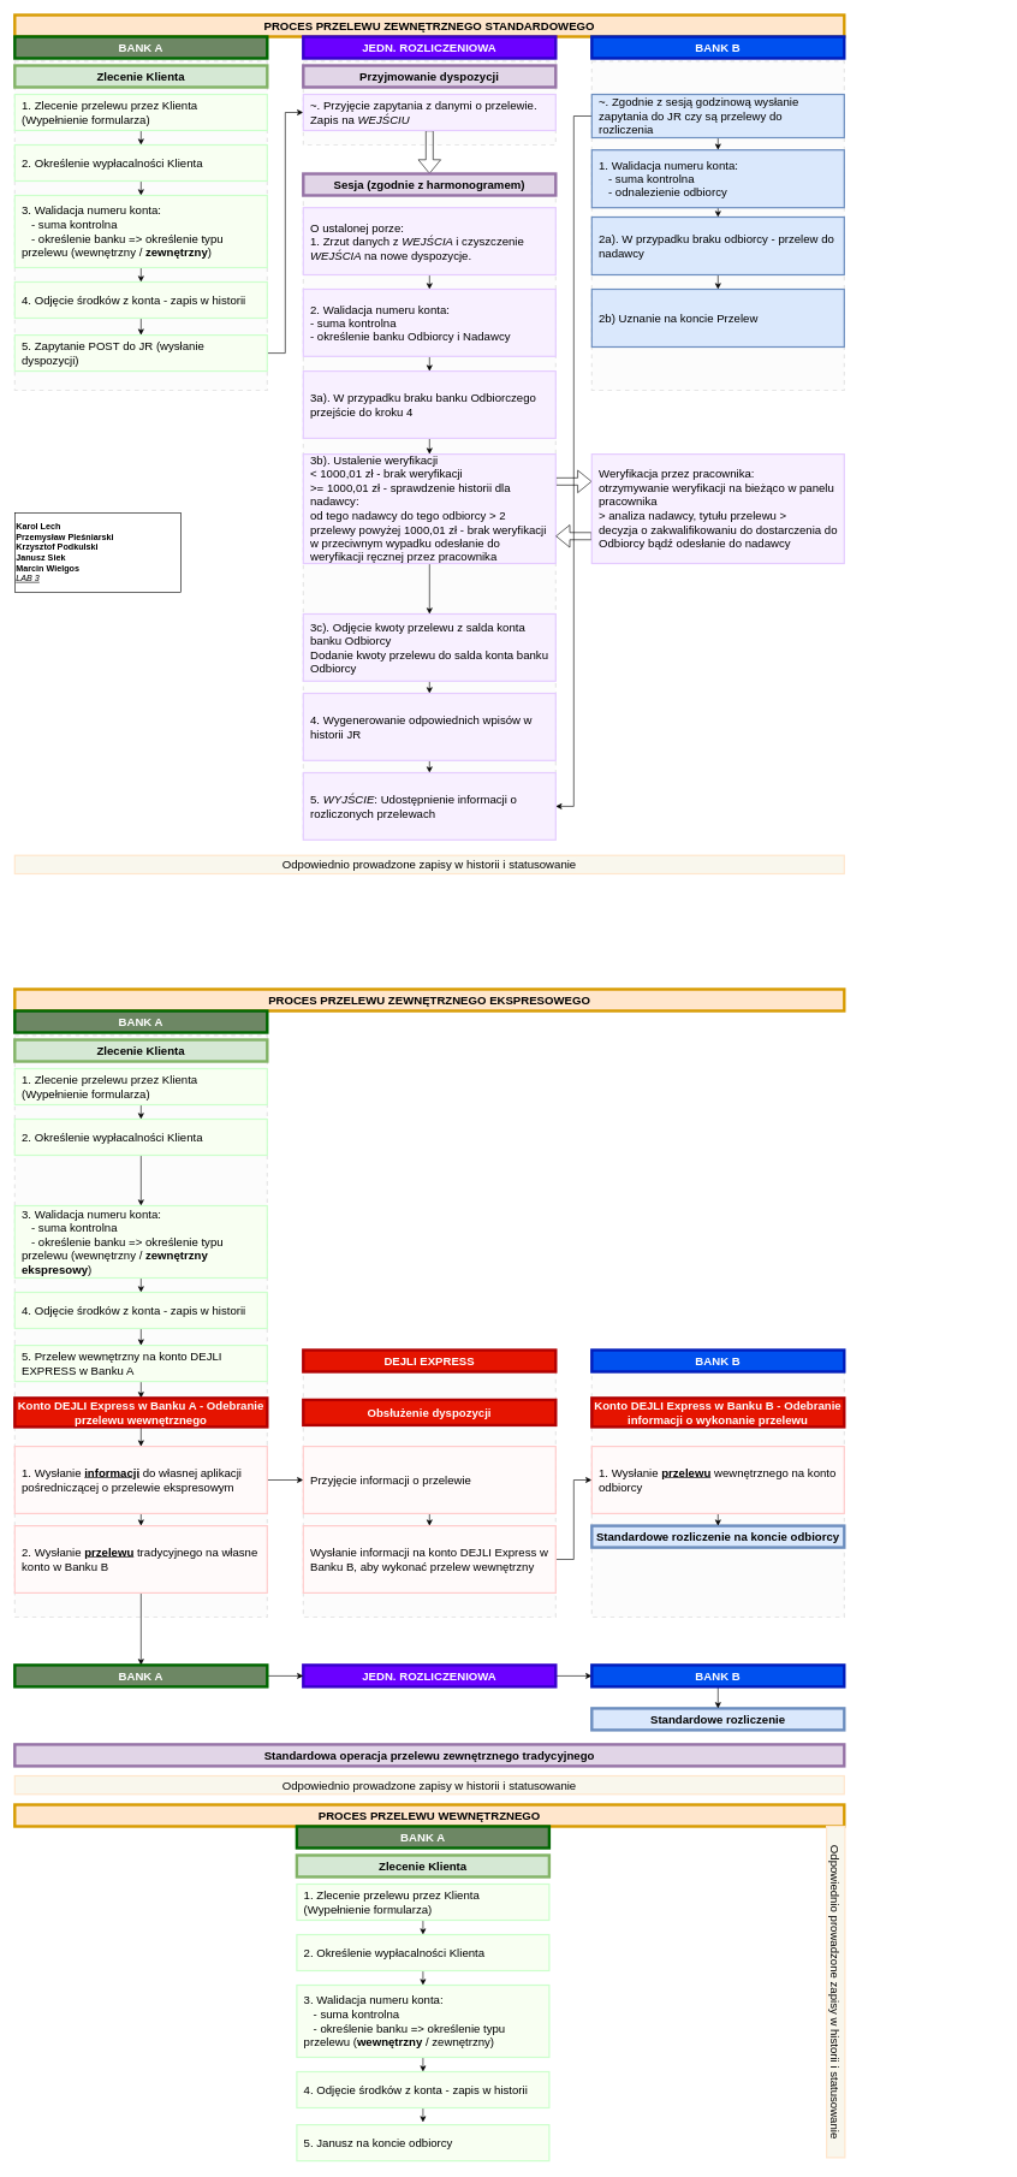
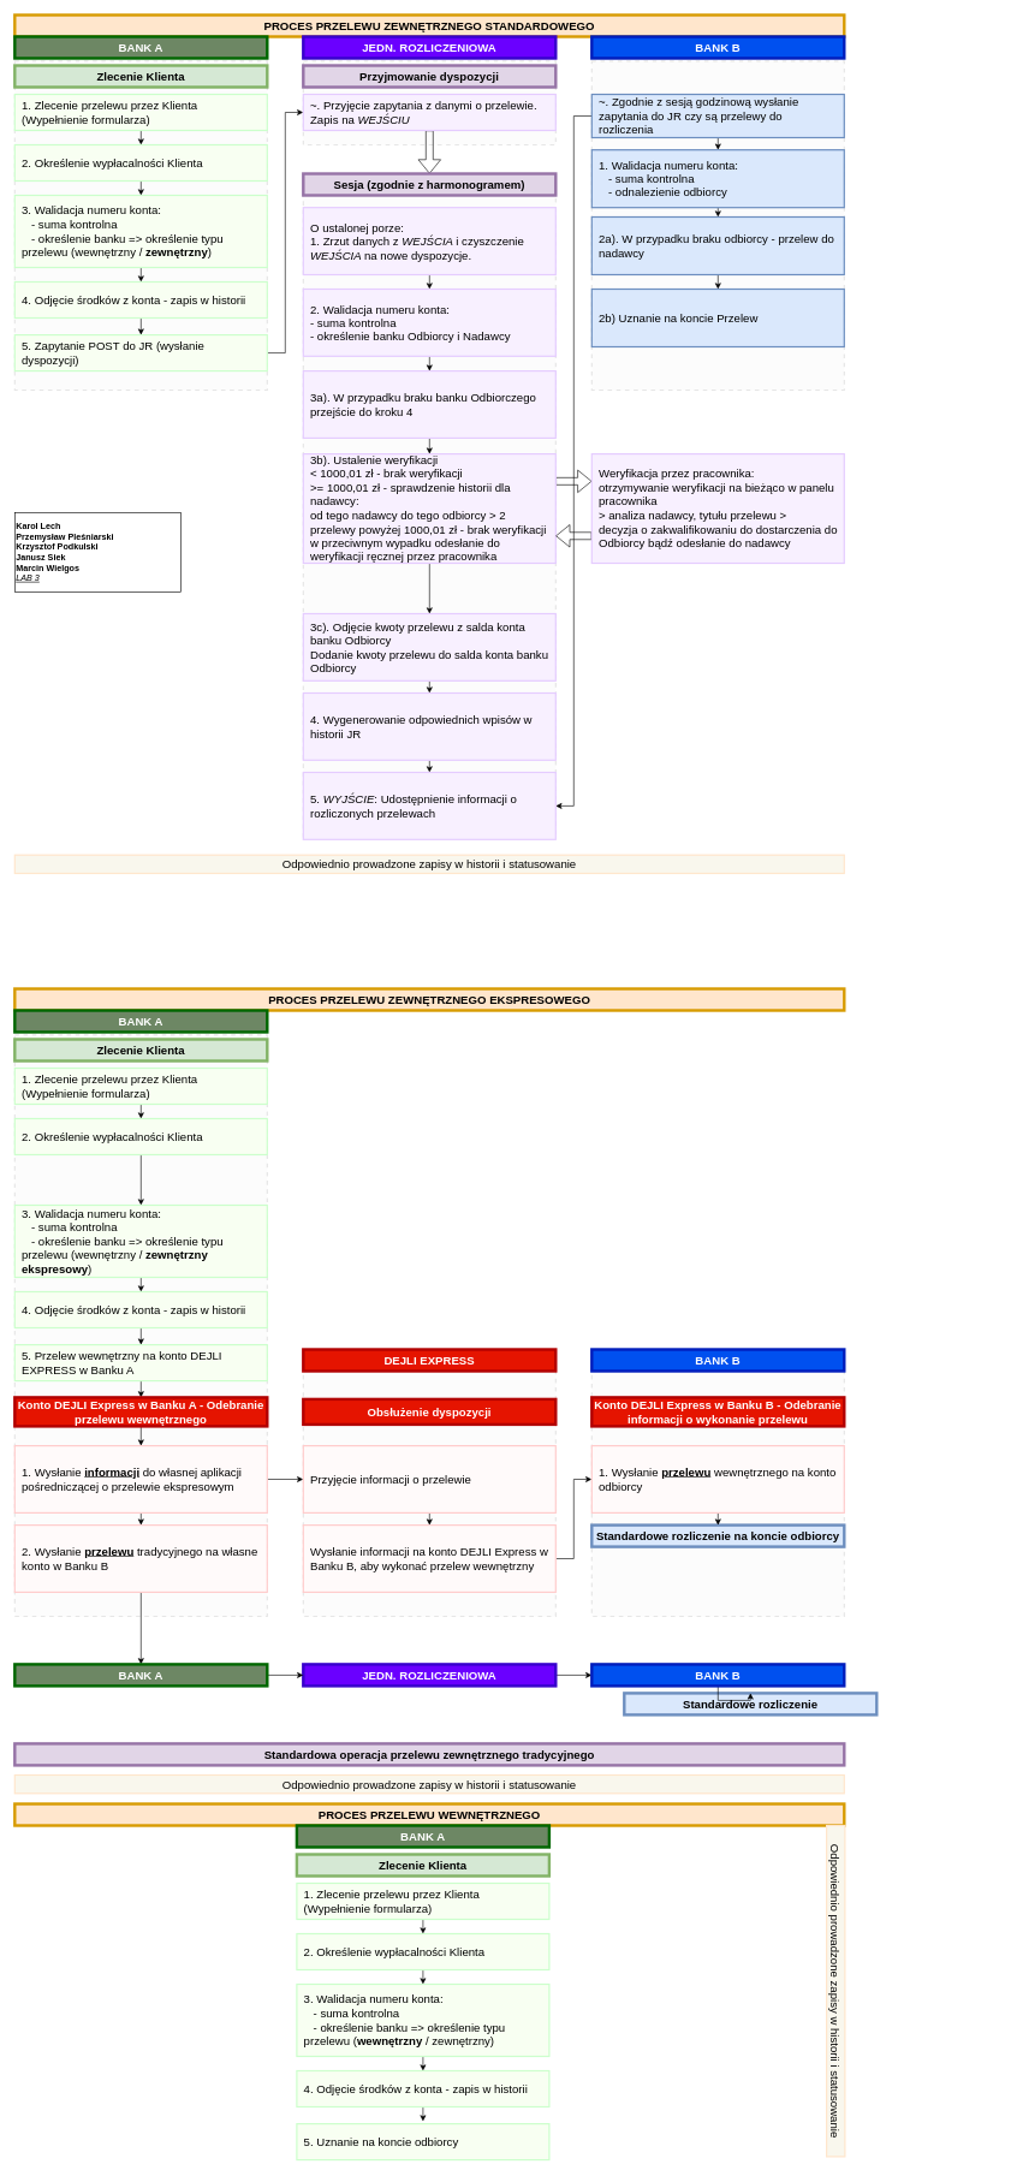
- <mxCell id="84" value="Standardowe rozliczenie" style="rounded=0;whiteSpace=wrap;html=1;fillColor=#dae8fc;fontSize=16;fontStyle=1;labelBorderColor=none;strokeWidth=4;strokeColor=#6c8ebf;" parent="1" vertex="1"><mxGeometry x="820" y="2366.5" width="350" height="30" as="geometry" /></mxCell>
+ <mxCell id="84" value="Standardowe rozliczenie" style="rounded=0;whiteSpace=wrap;html=1;fillColor=#dae8fc;fontSize=16;fontStyle=1;labelBorderColor=none;strokeWidth=4;strokeColor=#6c8ebf;" parent="1" vertex="1"><mxGeometry x="865" y="2346.5" width="350" height="30" as="geometry" /></mxCell>
- <mxCell id="101" value="&lt;span style=&quot;font-weight: 400&quot;&gt;5. Janusz na koncie odbiorcy&lt;br&gt;&lt;/span&gt;" style="rounded=0;whiteSpace=wrap;html=1;fontSize=16;fontStyle=1;labelBorderColor=none;strokeWidth=2;strokeColor=#CCFFCC;align=left;spacingTop=5;spacingLeft=5;spacingBottom=5;spacingRight=5;spacing=5;fillColor=#F8FFF2;" parent="1" vertex="1"><mxGeometry x="411" y="2943.5" width="350" height="50" as="geometry" /></mxCell>
+ <mxCell id="101" value="&lt;span style=&quot;font-weight: 400&quot;&gt;5. Uznanie na koncie odbiorcy&lt;br&gt;&lt;/span&gt;" style="rounded=0;whiteSpace=wrap;html=1;fontSize=16;fontStyle=1;labelBorderColor=none;strokeWidth=2;strokeColor=#CCFFCC;align=left;spacingTop=5;spacingLeft=5;spacingBottom=5;spacingRight=5;spacing=5;fillColor=#F8FFF2;" parent="1" vertex="1"><mxGeometry x="411" y="2943.5" width="350" height="50" as="geometry" /></mxCell>
